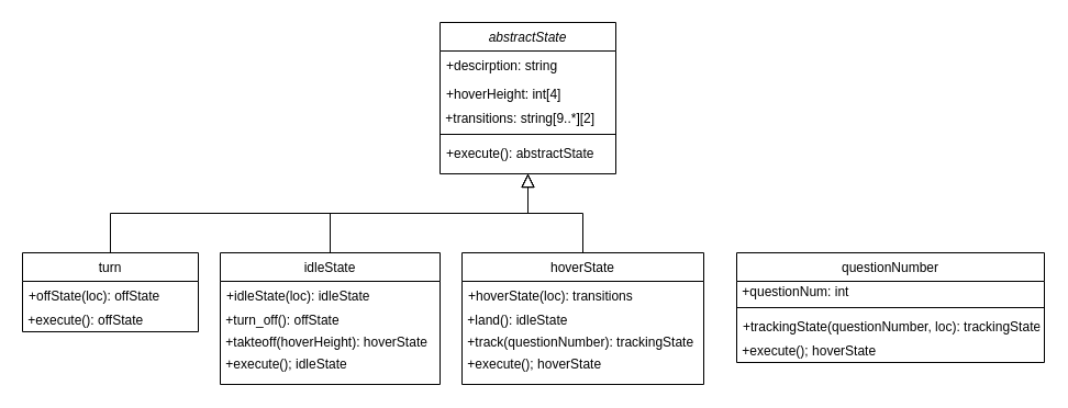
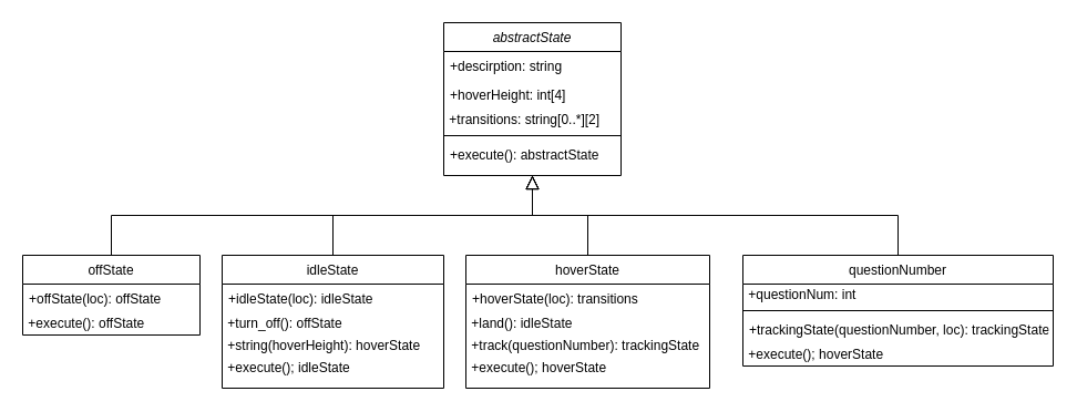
- <mxCell id="5" value="&amp;nbsp;+transitions: string[9..*][2]" style="text;html=1;align=left;verticalAlign=middle;resizable=0;points=[];autosize=1;" parent="2" vertex="1"><mxGeometry y="78" width="160" height="20" as="geometry" /></mxCell>
+ <mxCell id="5" value="&amp;nbsp;+transitions: string[0..*][2]" style="text;html=1;align=left;verticalAlign=middle;resizable=0;points=[];autosize=1;" parent="2" vertex="1"><mxGeometry y="78" width="160" height="20" as="geometry" /></mxCell>
+ <mxCell id="29" value="" style="endArrow=block;endSize=10;endFill=0;shadow=0;strokeWidth=1;rounded=0;edgeStyle=elbowEdgeStyle;elbow=vertical;entryX=0.5;entryY=1;entryDx=0;entryDy=0;exitX=0.5;exitY=0;exitDx=0;exitDy=0;" parent="1" source="23" target="2" edge="1"><mxGeometry width="160" relative="1" as="geometry"><mxPoint x="120" y="250" as="sourcePoint" /><mxPoint x="550" y="170" as="targetPoint" /></mxGeometry></mxCell>
- <mxCell id="14" value="turn" style="swimlane;fontStyle=0;align=center;verticalAlign=top;childLayout=stackLayout;horizontal=1;startSize=26;horizontalStack=0;resizeParent=1;resizeLast=0;collapsible=1;marginBottom=0;rounded=0;shadow=0;strokeWidth=1;" parent="1" vertex="1"><mxGeometry y="230" width="160" height="72" as="geometry" x="20"><mxRectangle x="340" y="380" width="170" height="26" as="alternateBounds" /></mxGeometry></mxCell>
+ <mxCell id="14" value="offState" style="swimlane;fontStyle=0;align=center;verticalAlign=top;childLayout=stackLayout;horizontal=1;startSize=26;horizontalStack=0;resizeParent=1;resizeLast=0;collapsible=1;marginBottom=0;rounded=0;shadow=0;strokeWidth=1;" parent="1" vertex="1"><mxGeometry y="230" width="160" height="72" as="geometry" x="20"><mxRectangle x="340" y="380" width="170" height="26" as="alternateBounds" /></mxGeometry></mxCell>
- <mxCell id="11" value="&lt;div&gt;&amp;nbsp;+takteoff(hoverHeight): hoverState&lt;/div&gt;" style="text;html=1;align=left;verticalAlign=middle;resizable=0;points=[];autosize=1;" parent="8" vertex="1"><mxGeometry y="72" width="200" height="20" as="geometry" /></mxCell>
+ <mxCell id="11" value="&lt;div&gt;&amp;nbsp;+string(hoverHeight): hoverState&lt;/div&gt;" style="text;html=1;align=left;verticalAlign=middle;resizable=0;points=[];autosize=1;" parent="8" vertex="1"><mxGeometry y="72" width="200" height="20" as="geometry" /></mxCell>
